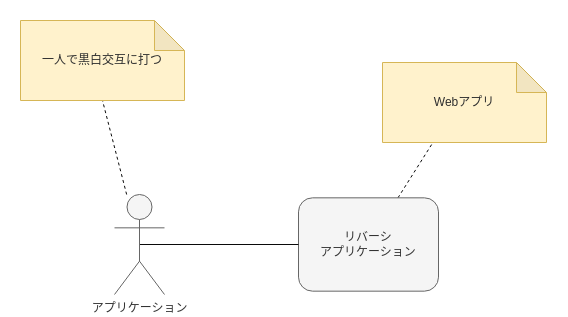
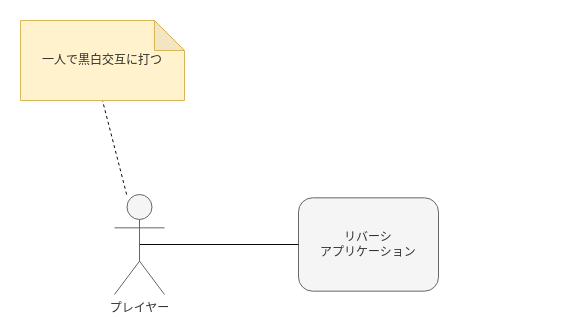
- <mxCell id="7" value="&lt;font color=&quot;#2e2e2e&quot;&gt;Webアプリ&lt;/font&gt;" style="shape=note;whiteSpace=wrap;html=1;backgroundOutline=1;darkOpacity=0.05;fillColor=#fff2cc;strokeColor=#d6b656;" vertex="1" parent="1"><mxGeometry x="382" y="62" width="164" height="80" as="geometry" /></mxCell>
- <mxCell id="2" style="edgeStyle=none;html=1;entryX=0.3;entryY=1.024;entryDx=0;entryDy=0;entryPerimeter=0;strokeColor=#0A0A0A;fontColor=#2E2E2E;startArrow=none;startFill=0;endArrow=none;endFill=0;dashed=1;" edge="1" parent="1" source="3" target="7"><mxGeometry relative="1" as="geometry" /></mxCell>
- <mxCell id="6" value="アプリケーション" style="shape=umlActor;verticalLabelPosition=bottom;verticalAlign=top;html=1;outlineConnect=0;fillColor=#f5f5f5;fontColor=#333333;strokeColor=#666666;" vertex="1" parent="1"><mxGeometry x="114" y="194" width="50" height="100" as="geometry" /></mxCell>
+ <mxCell id="6" value="プレイヤー" style="shape=umlActor;verticalLabelPosition=bottom;verticalAlign=top;html=1;outlineConnect=0;fillColor=#f5f5f5;fontColor=#333333;strokeColor=#666666;" vertex="1" parent="1"><mxGeometry x="114" y="194" width="50" height="100" as="geometry" /></mxCell>
